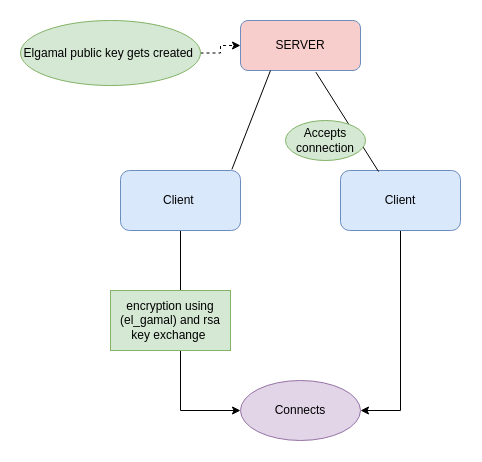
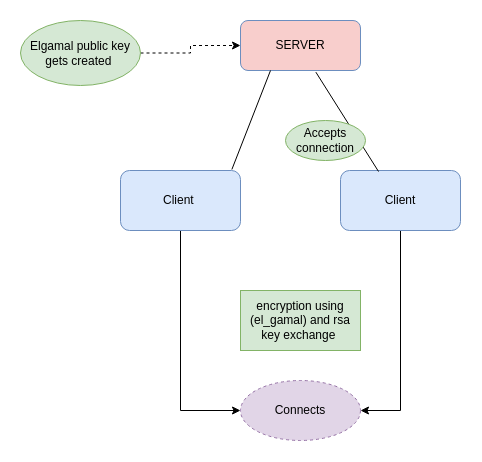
- <mxCell id="10" value="Elgamal public key gets created&amp;nbsp;" style="ellipse;whiteSpace=wrap;html=1;fillColor=#d5e8d4;strokeColor=#82b366;" vertex="1" parent="1"><mxGeometry x="20" y="20" width="180" height="65" as="geometry" /></mxCell>
+ <mxCell id="10" value="Elgamal public key gets created&amp;nbsp;" style="ellipse;whiteSpace=wrap;html=1;fillColor=#d5e8d4;strokeColor=#82b366;" vertex="1" parent="1"><mxGeometry x="20" y="20" width="120" height="65" as="geometry" /></mxCell>
- <mxCell id="8" value="encryption using (el_gamal) and rsa key exchange&amp;nbsp;" style="rounded=0;whiteSpace=wrap;html=1;fillColor=#d5e8d4;strokeColor=#82b366;" vertex="1" parent="1"><mxGeometry x="110" y="290" width="120" height="60" as="geometry" /></mxCell>
+ <mxCell id="8" value="encryption using (el_gamal) and rsa key exchange&amp;nbsp;" style="rounded=0;whiteSpace=wrap;html=1;fillColor=#d5e8d4;strokeColor=#82b366;" vertex="1" parent="1"><mxGeometry x="240" y="290" width="120" height="60" as="geometry" /></mxCell>
- <mxCell id="7" value="Connects" style="ellipse;whiteSpace=wrap;html=1;fillColor=#e1d5e7;strokeColor=#9673a6;" vertex="1" parent="1"><mxGeometry x="240" y="380" width="120" height="60" as="geometry" /></mxCell>
+ <mxCell id="7" value="Connects" style="ellipse;whiteSpace=wrap;html=1;fillColor=#e1d5e7;strokeColor=#9673a6;dashed=1;" vertex="1" parent="1"><mxGeometry x="240" y="380" width="120" height="60" as="geometry" /></mxCell>
